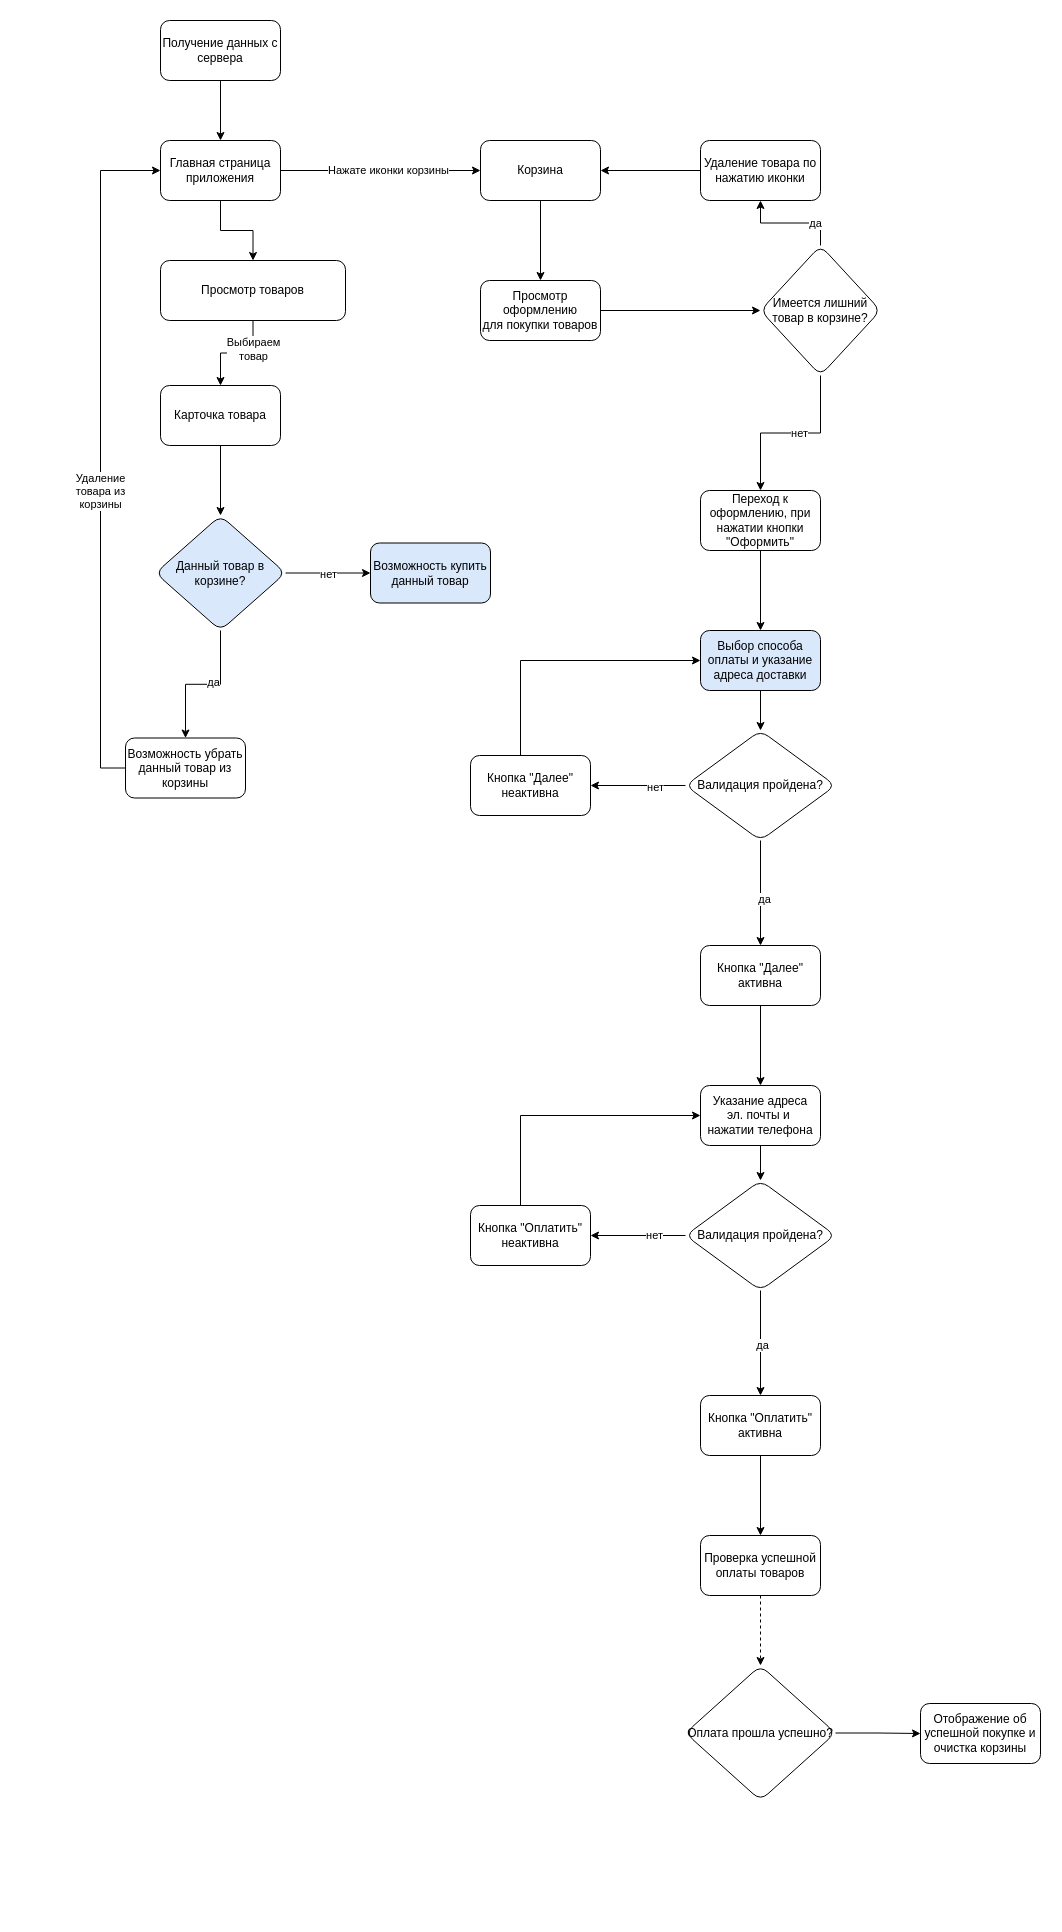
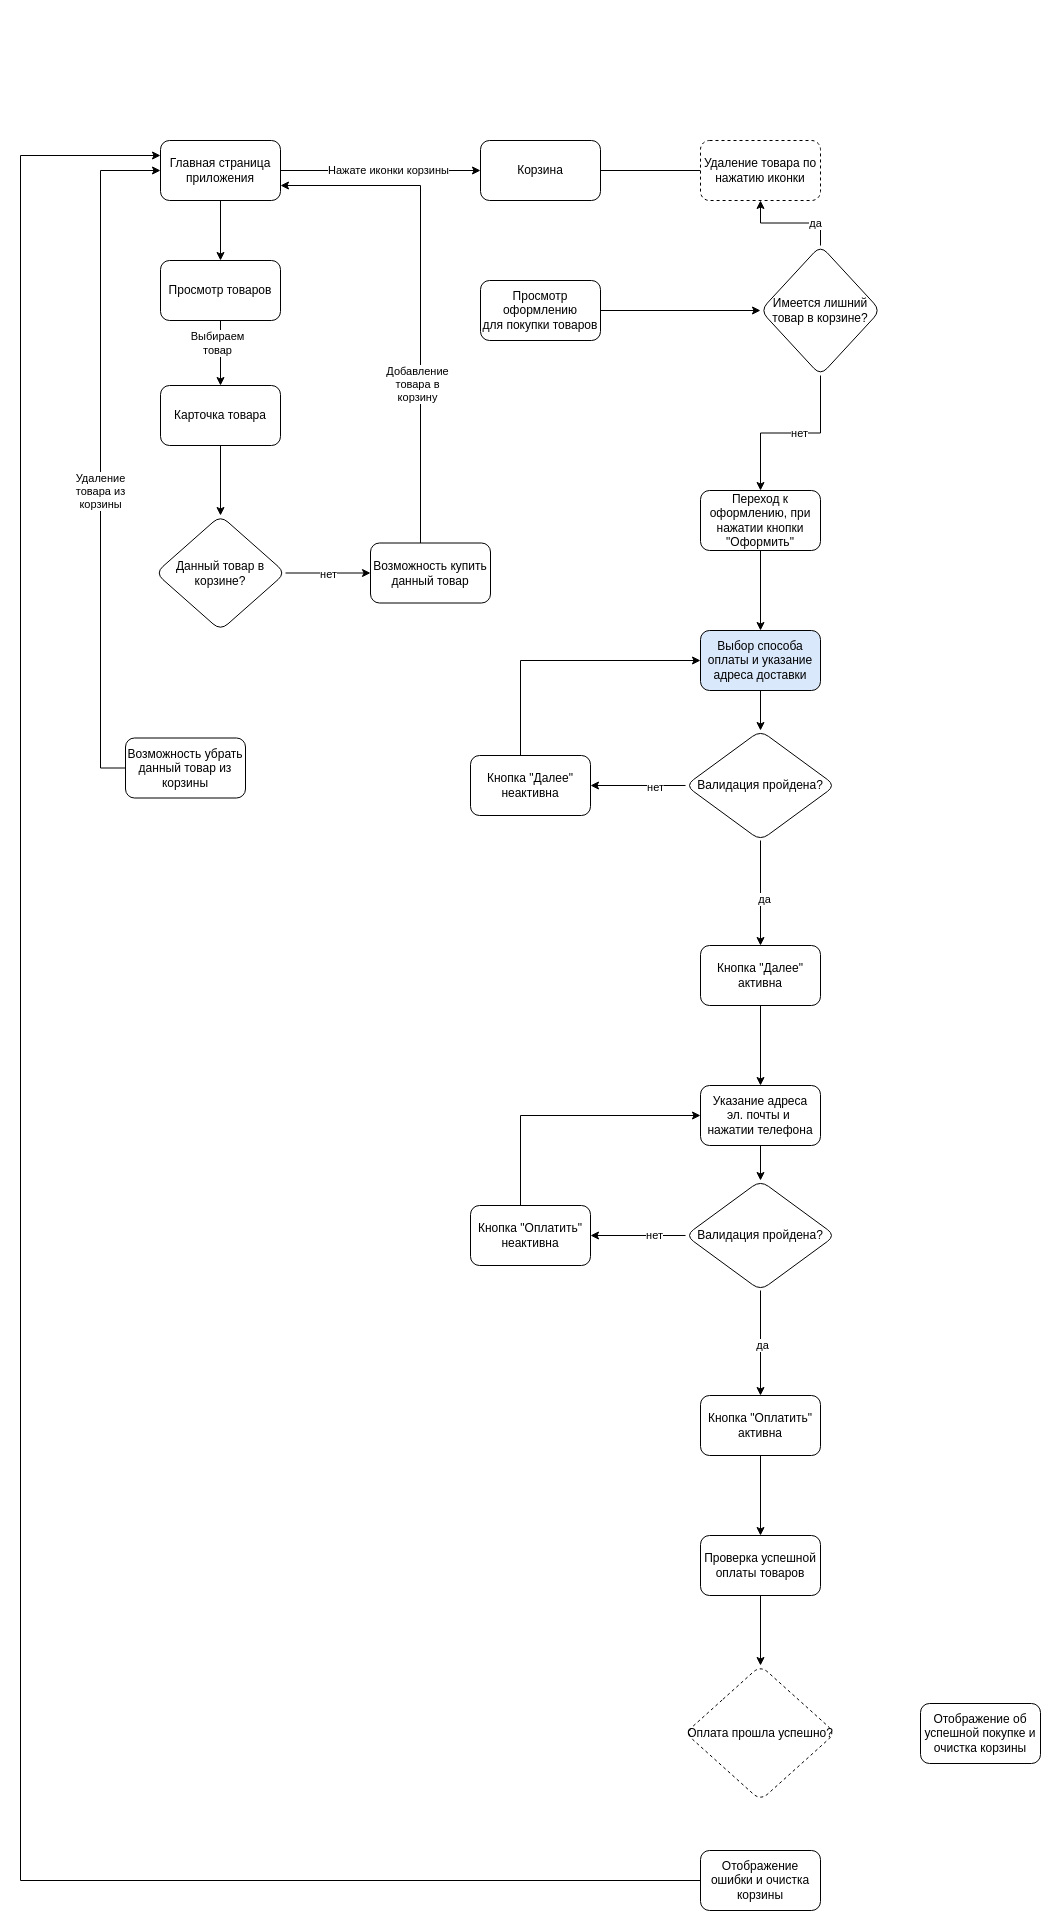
- <mxCell id="3" value="Получение данных с сервера" style="rounded=1;whiteSpace=wrap;html=1;" vertex="1" parent="1"><mxGeometry x="160" y="20" width="120" height="60" as="geometry" /></mxCell>
- <mxCell id="2" value="" style="edgeStyle=orthogonalEdgeStyle;rounded=0;orthogonalLoop=1;jettySize=auto;html=1;" edge="1" parent="1" source="3" target="7"><mxGeometry relative="1" as="geometry" /></mxCell>
- <mxCell id="33" style="edgeStyle=orthogonalEdgeStyle;rounded=0;orthogonalLoop=1;jettySize=auto;html=1;entryX=1;entryY=0.5;entryDx=0;entryDy=0;" edge="1" parent="1" source="34" target="25"><mxGeometry relative="1" as="geometry" /></mxCell>
+ <mxCell id="33" style="edgeStyle=orthogonalEdgeStyle;rounded=0;orthogonalLoop=1;jettySize=auto;html=1;entryX=1;entryY=0.5;entryDx=0;entryDy=0;endArrow=none;" edge="1" parent="1" source="34" target="25"><mxGeometry relative="1" as="geometry" /></mxCell>
- <mxCell id="34" value="Удаление товара по нажатию иконки" style="whiteSpace=wrap;html=1;rounded=1;" vertex="1" parent="1"><mxGeometry x="700" y="140" width="120" height="60" as="geometry" /></mxCell>
+ <mxCell id="34" value="Удаление товара по нажатию иконки" style="whiteSpace=wrap;html=1;rounded=1;dashed=1;" vertex="1" parent="1"><mxGeometry x="700" y="140" width="120" height="60" as="geometry" /></mxCell>
- <mxCell id="24" value="" style="edgeStyle=orthogonalEdgeStyle;rounded=0;orthogonalLoop=1;jettySize=auto;html=1;" edge="1" parent="1" source="25" target="27"><mxGeometry relative="1" as="geometry" /></mxCell>
- <mxCell id="10" value="Просмотр товаров" style="rounded=1;whiteSpace=wrap;html=1;" vertex="1" parent="1"><mxGeometry x="160" y="260" width="185" height="60" as="geometry" /></mxCell>
+ <mxCell id="10" value="Просмотр товаров" style="rounded=1;whiteSpace=wrap;html=1;" vertex="1" parent="1"><mxGeometry x="160" y="260" width="120" height="60" as="geometry" /></mxCell>
+ <mxCell id="18" style="edgeStyle=orthogonalEdgeStyle;rounded=0;orthogonalLoop=1;jettySize=auto;html=1;entryX=1;entryY=0.75;entryDx=0;entryDy=0;" edge="1" parent="1" source="20" target="7"><mxGeometry relative="1" as="geometry"><Array as="points"><mxPoint x="420" y="185" /></Array></mxGeometry></mxCell>
+ <mxCell id="19" value="Добавление&lt;div&gt;товара в&lt;/div&gt;&lt;div&gt;корзину&lt;/div&gt;" style="edgeLabel;html=1;align=center;verticalAlign=middle;resizable=0;points=[];" vertex="1" connectable="0" parent="18"><mxGeometry x="-0.362" y="4" relative="1" as="geometry"><mxPoint as="offset" /></mxGeometry></mxCell>
- <mxCell id="17" value="Данный товар в корзине?" style="rhombus;whiteSpace=wrap;html=1;rounded=1;fillColor=#dae8fc;" vertex="1" parent="1"><mxGeometry x="155" y="515" width="130" height="115" as="geometry" /></mxCell>
+ <mxCell id="17" value="Данный товар в корзине?" style="rhombus;whiteSpace=wrap;html=1;rounded=1;" vertex="1" parent="1"><mxGeometry x="155" y="515" width="130" height="115" as="geometry" /></mxCell>
- <mxCell id="20" value="Возможность купить данный товар" style="whiteSpace=wrap;html=1;rounded=1;fillColor=#dae8fc;" vertex="1" parent="1"><mxGeometry x="370" y="542.5" width="120" height="60" as="geometry" /></mxCell>
+ <mxCell id="20" value="Возможность купить данный товар" style="whiteSpace=wrap;html=1;rounded=1;" vertex="1" parent="1"><mxGeometry x="370" y="542.5" width="120" height="60" as="geometry" /></mxCell>
- <mxCell id="15" value="" style="edgeStyle=orthogonalEdgeStyle;rounded=0;orthogonalLoop=1;jettySize=auto;html=1;" edge="1" parent="1" source="17" target="23"><mxGeometry relative="1" as="geometry" /></mxCell>
- <mxCell id="16" value="да" style="edgeLabel;html=1;align=center;verticalAlign=middle;resizable=0;points=[];" vertex="1" connectable="0" parent="15"><mxGeometry x="-0.144" y="-2" relative="1" as="geometry"><mxPoint as="offset" /></mxGeometry></mxCell>
+ <mxCell id="63" style="edgeStyle=orthogonalEdgeStyle;rounded=0;orthogonalLoop=1;jettySize=auto;html=1;entryX=0;entryY=0.25;entryDx=0;entryDy=0;" edge="1" parent="1" source="64" target="7"><mxGeometry relative="1" as="geometry"><Array as="points"><mxPoint x="20" y="1880" /><mxPoint x="20" y="155" /></Array></mxGeometry></mxCell>
- <mxCell id="59" value="" style="edgeStyle=orthogonalEdgeStyle;rounded=0;orthogonalLoop=1;jettySize=auto;html=1;dashed=1;" edge="1" parent="1" source="60" target="62"><mxGeometry relative="1" as="geometry" /></mxCell>
+ <mxCell id="59" value="" style="edgeStyle=orthogonalEdgeStyle;rounded=0;orthogonalLoop=1;jettySize=auto;html=1;" edge="1" parent="1" source="60" target="62"><mxGeometry relative="1" as="geometry" /></mxCell>
- <mxCell id="62" value="Оплата прошла успешно?" style="rhombus;whiteSpace=wrap;html=1;rounded=1;" vertex="1" parent="1"><mxGeometry x="685" y="1665" width="150" height="135" as="geometry" /></mxCell>
+ <mxCell id="62" value="Оплата прошла успешно?" style="rhombus;whiteSpace=wrap;html=1;rounded=1;dashed=1;" vertex="1" parent="1"><mxGeometry x="685" y="1665" width="150" height="135" as="geometry" /></mxCell>
- <mxCell id="61" value="" style="edgeStyle=orthogonalEdgeStyle;rounded=0;orthogonalLoop=1;jettySize=auto;html=1;entryX=0;entryY=0.5;entryDx=0;entryDy=0;" edge="1" parent="1" source="62" target="65"><mxGeometry relative="1" as="geometry"><mxPoint x="915" y="1732.5" as="targetPoint" /></mxGeometry></mxCell>
+ <mxCell id="64" value="Отображение ошибки и очистка корзины" style="whiteSpace=wrap;html=1;rounded=1;" vertex="1" parent="1"><mxGeometry x="700" y="1850" width="120" height="60" as="geometry" /></mxCell>
